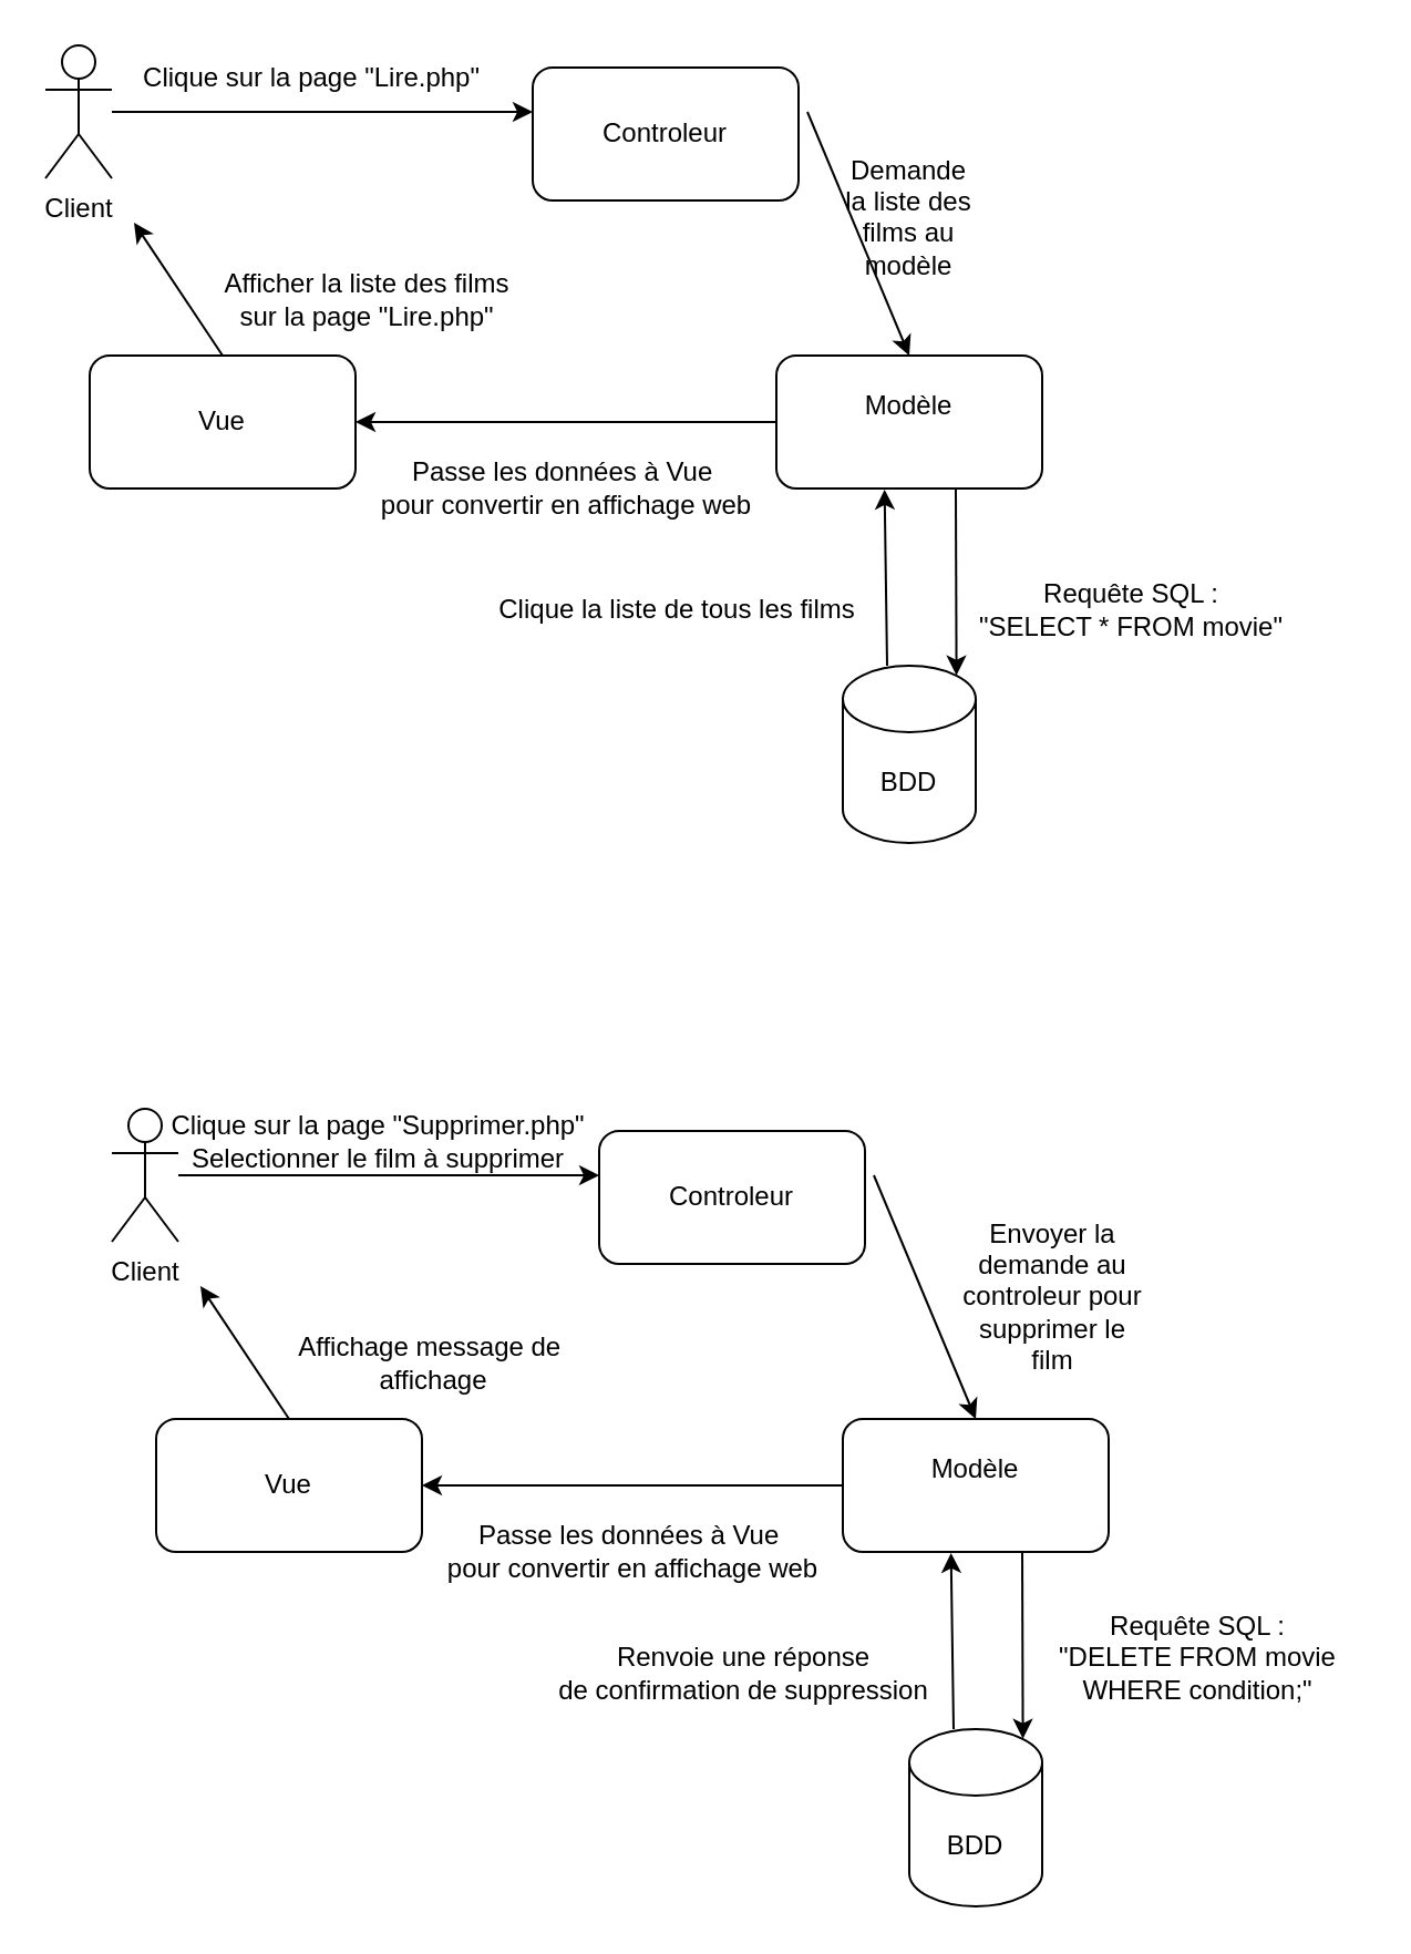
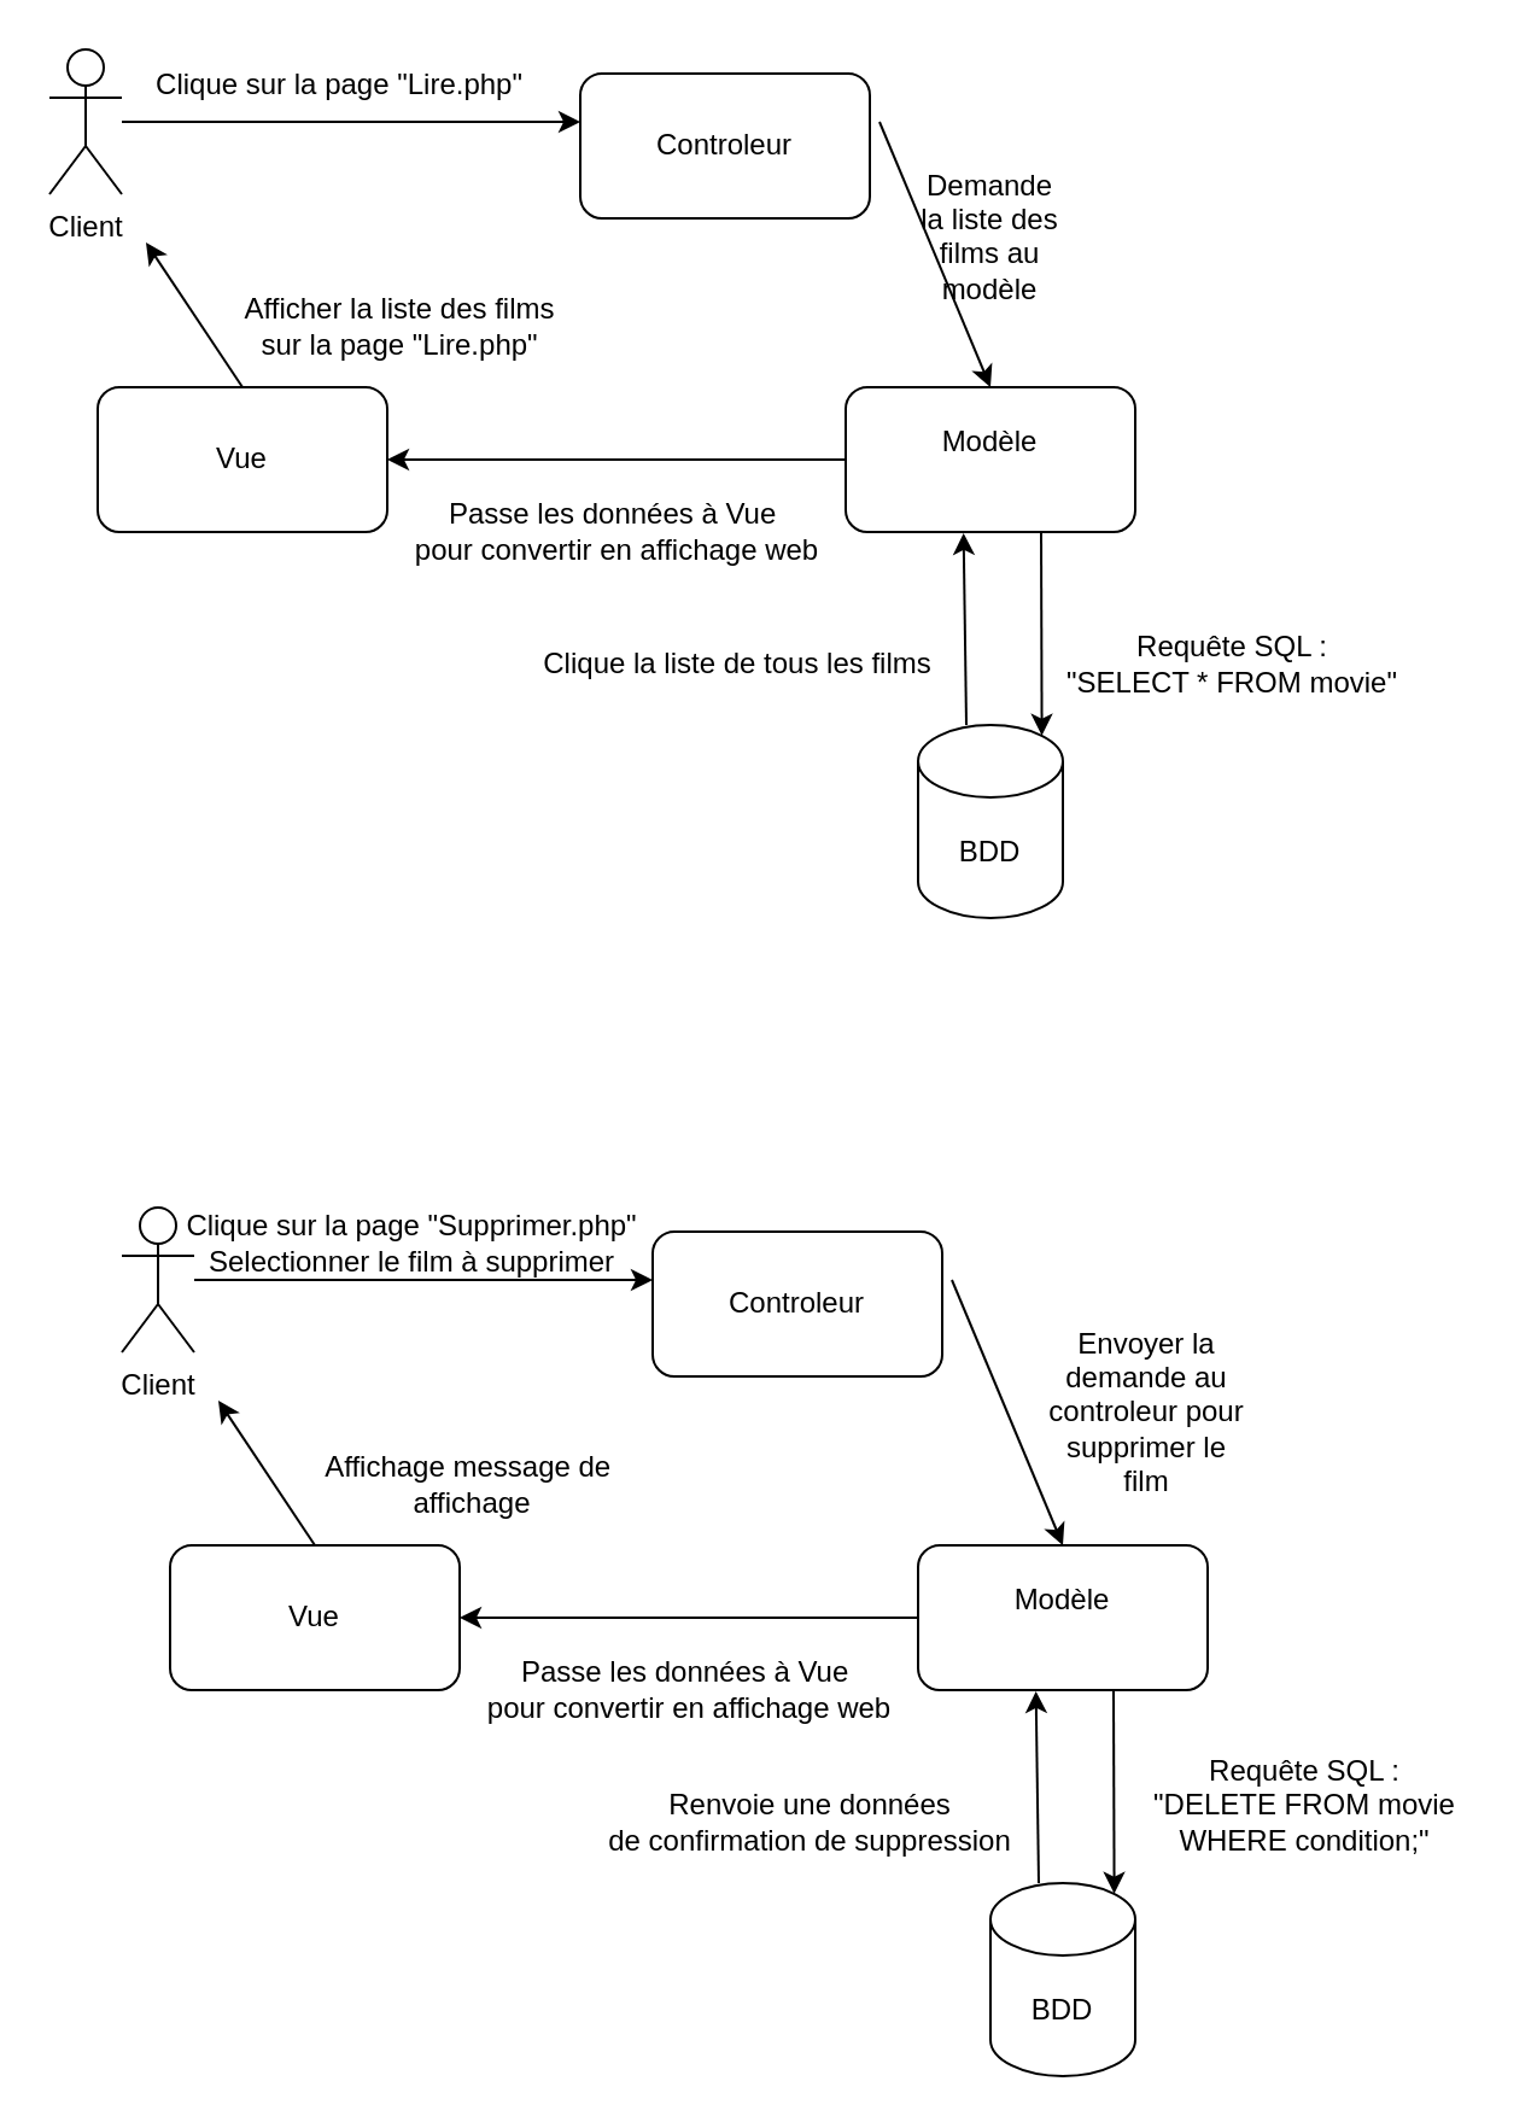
- <mxCell id="34" value="&lt;div&gt;Renvoie une réponse&lt;/div&gt;&lt;div&gt;de confirmation de suppression&lt;/div&gt;" style="text;html=1;align=center;verticalAlign=middle;resizable=0;points=[];autosize=1;strokeColor=none;fillColor=none;" vertex="1" parent="1"><mxGeometry x="240" y="735" width="190" height="40" as="geometry" /></mxCell>
+ <mxCell id="34" value="&lt;div&gt;Renvoie une données&lt;/div&gt;&lt;div&gt;de confirmation de suppression&lt;/div&gt;" style="text;html=1;align=center;verticalAlign=middle;resizable=0;points=[];autosize=1;strokeColor=none;fillColor=none;" vertex="1" parent="1"><mxGeometry x="240" y="735" width="190" height="40" as="geometry" /></mxCell>
